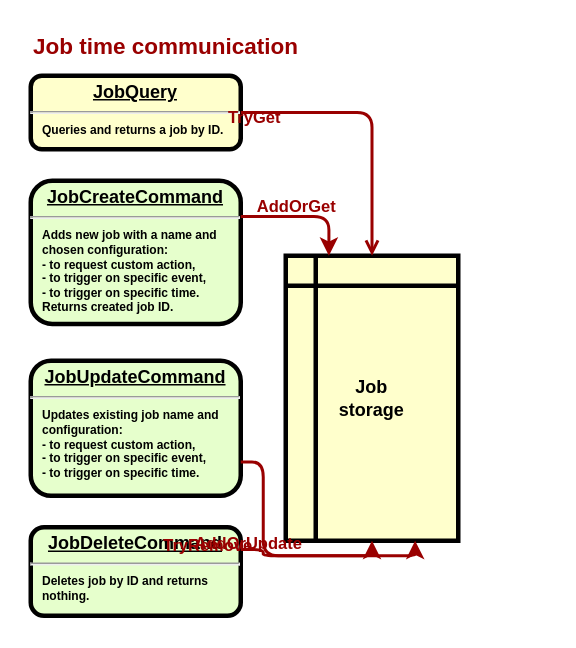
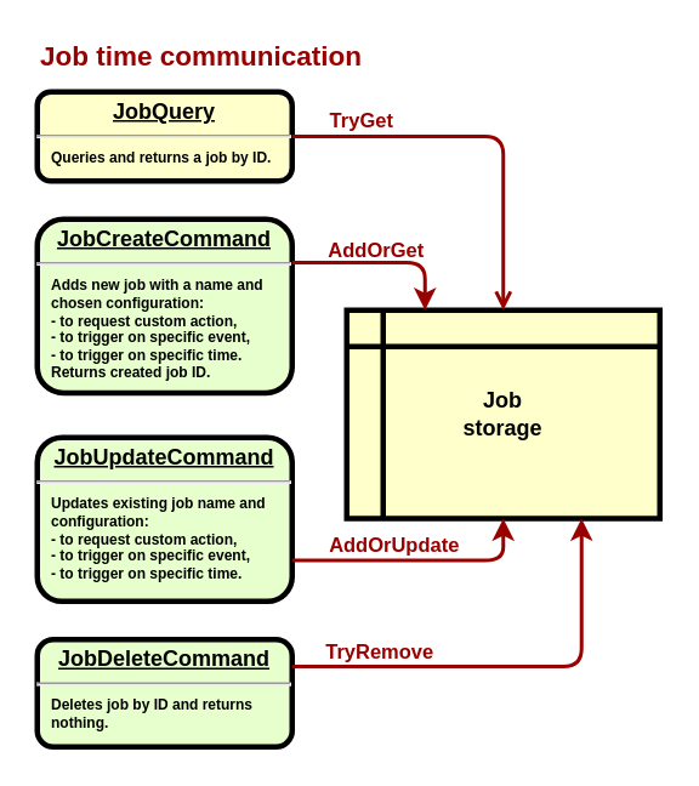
- <mxCell id="8" value="&lt;b&gt;Job&lt;br&gt;storage&lt;/b&gt;" style="shape=internalStorage;whiteSpace=wrap;html=1;backgroundOutline=1;fillColor=#FFFFCC;strokeColor=default;strokeWidth=3;align=center;" vertex="1" parent="3"><mxGeometry x="170" y="120" width="115" height="190" as="geometry" /></mxCell>
+ <mxCell id="8" value="&lt;b&gt;Job&lt;br&gt;storage&lt;/b&gt;" style="shape=internalStorage;whiteSpace=wrap;html=1;backgroundOutline=1;fillColor=#FFFFCC;strokeColor=default;strokeWidth=3;align=center;" vertex="1" parent="3"><mxGeometry x="170" y="120" width="172" height="114.5" as="geometry" /></mxCell>
